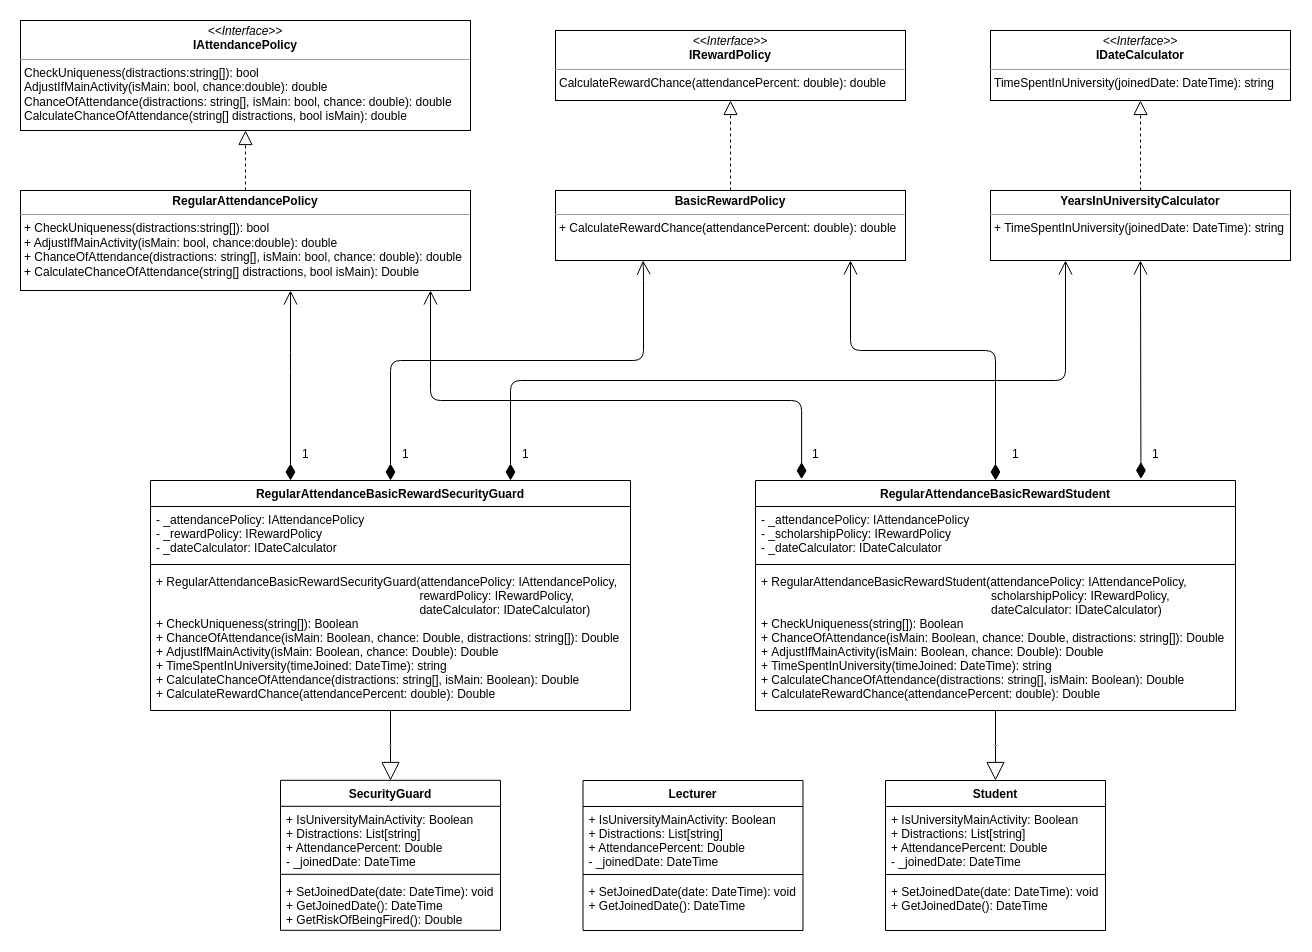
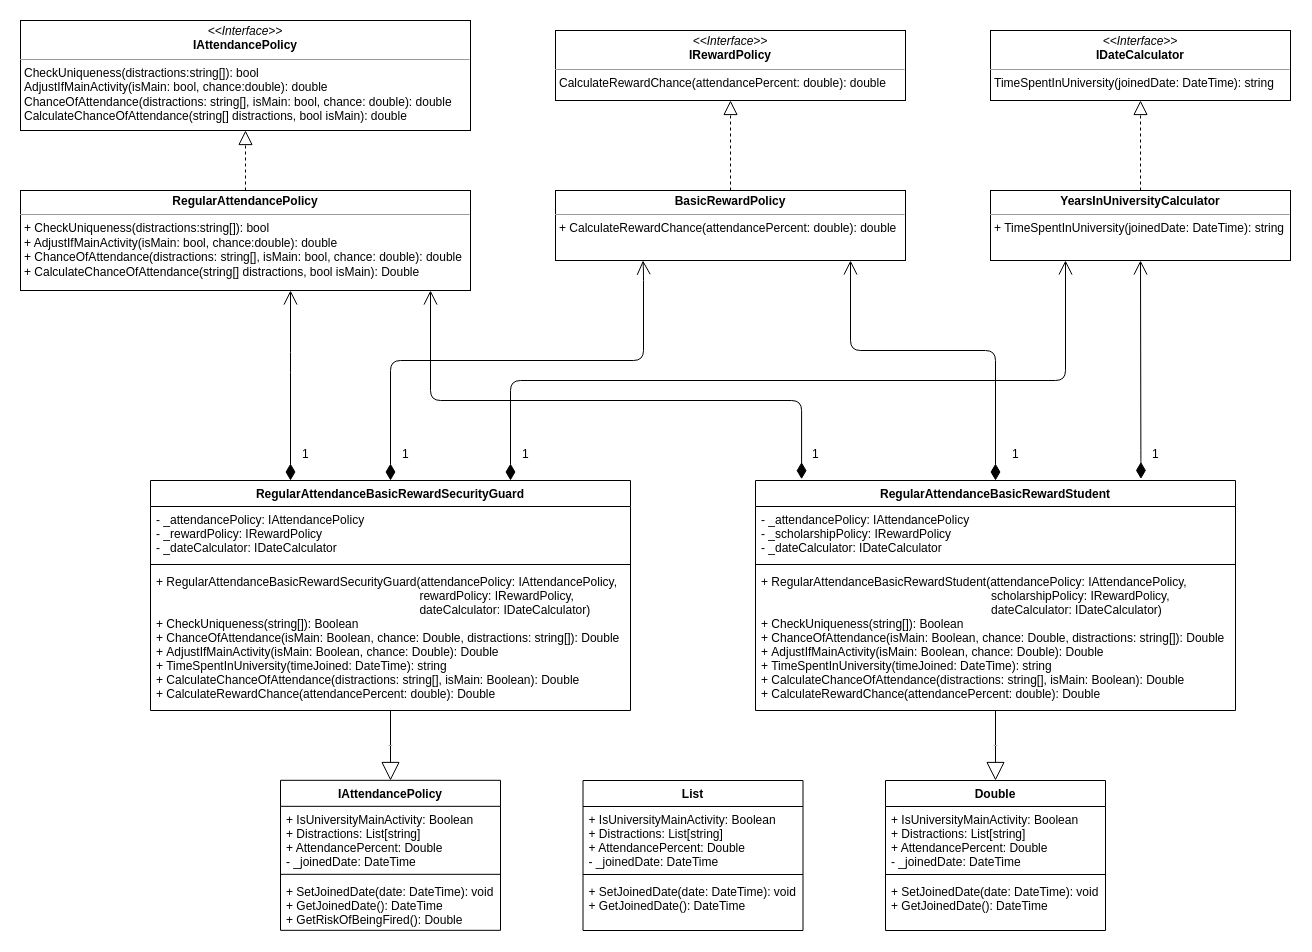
- <mxCell id="6" value="SecurityGuard" style="swimlane;fontStyle=1;align=center;verticalAlign=top;childLayout=stackLayout;horizontal=1;startSize=26;horizontalStack=0;resizeParent=1;resizeParentMax=0;resizeLast=0;collapsible=1;marginBottom=0;" parent="1" vertex="1"><mxGeometry x="280" y="779.824" width="220" height="150" as="geometry" /></mxCell>
+ <mxCell id="6" value="IAttendancePolicy" style="swimlane;fontStyle=1;align=center;verticalAlign=top;childLayout=stackLayout;horizontal=1;startSize=26;horizontalStack=0;resizeParent=1;resizeParentMax=0;resizeLast=0;collapsible=1;marginBottom=0;" parent="1" vertex="1"><mxGeometry x="280" y="779.824" width="220" height="150" as="geometry" /></mxCell>
- <mxCell id="10" value="Lecturer" style="swimlane;fontStyle=1;align=center;verticalAlign=top;childLayout=stackLayout;horizontal=1;startSize=26;horizontalStack=0;resizeParent=1;resizeParentMax=0;resizeLast=0;collapsible=1;marginBottom=0;" parent="1" vertex="1"><mxGeometry x="582.5" y="780" width="220" height="150" as="geometry" /></mxCell>
+ <mxCell id="10" value="List" style="swimlane;fontStyle=1;align=center;verticalAlign=top;childLayout=stackLayout;horizontal=1;startSize=26;horizontalStack=0;resizeParent=1;resizeParentMax=0;resizeLast=0;collapsible=1;marginBottom=0;" parent="1" vertex="1"><mxGeometry x="582.5" y="780" width="220" height="150" as="geometry" /></mxCell>
- <mxCell id="2" value="Student" style="swimlane;fontStyle=1;align=center;verticalAlign=top;childLayout=stackLayout;horizontal=1;startSize=26;horizontalStack=0;resizeParent=1;resizeParentMax=0;resizeLast=0;collapsible=1;marginBottom=0;" parent="1" vertex="1"><mxGeometry x="885" y="780" width="220" height="150" as="geometry" /></mxCell>
+ <mxCell id="2" value="Double" style="swimlane;fontStyle=1;align=center;verticalAlign=top;childLayout=stackLayout;horizontal=1;startSize=26;horizontalStack=0;resizeParent=1;resizeParentMax=0;resizeLast=0;collapsible=1;marginBottom=0;" parent="1" vertex="1"><mxGeometry x="885" y="780" width="220" height="150" as="geometry" /></mxCell>
